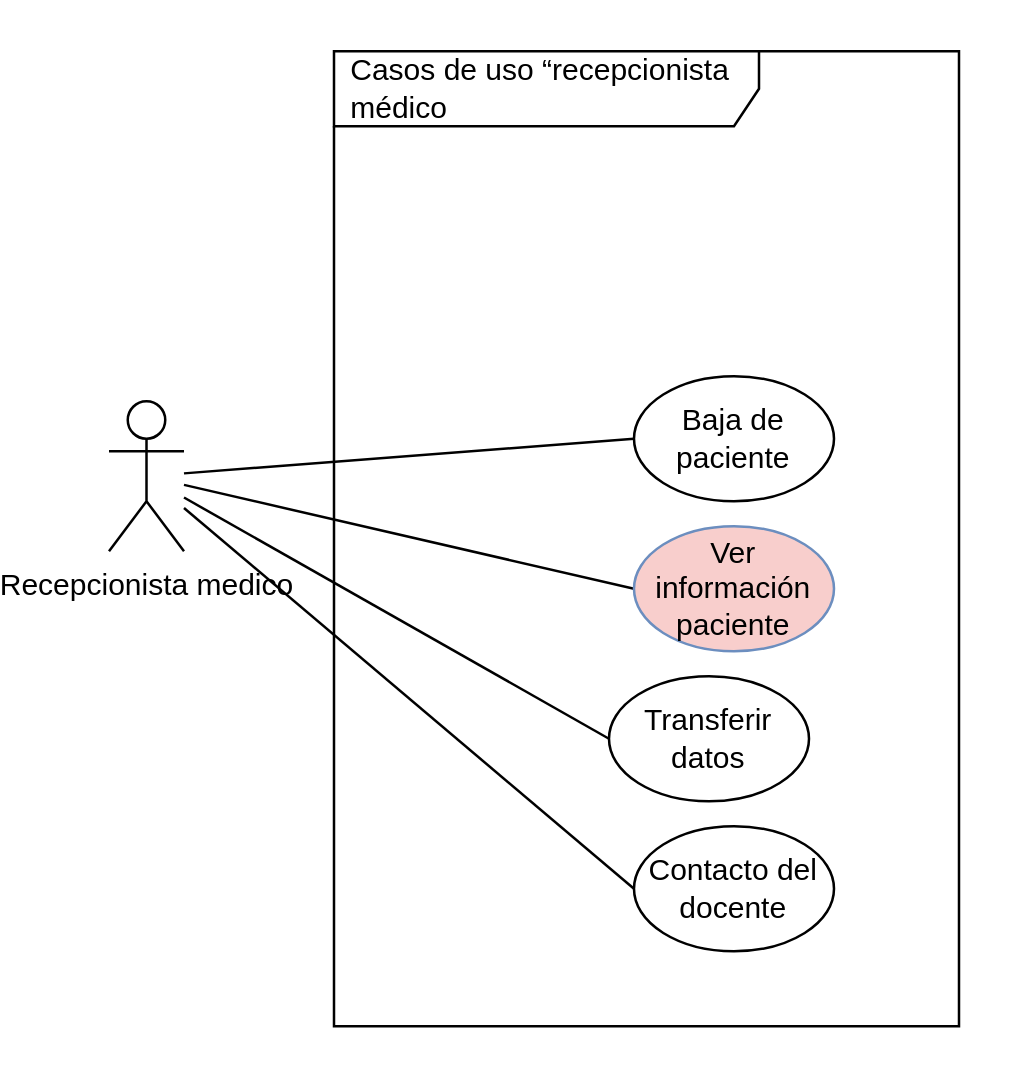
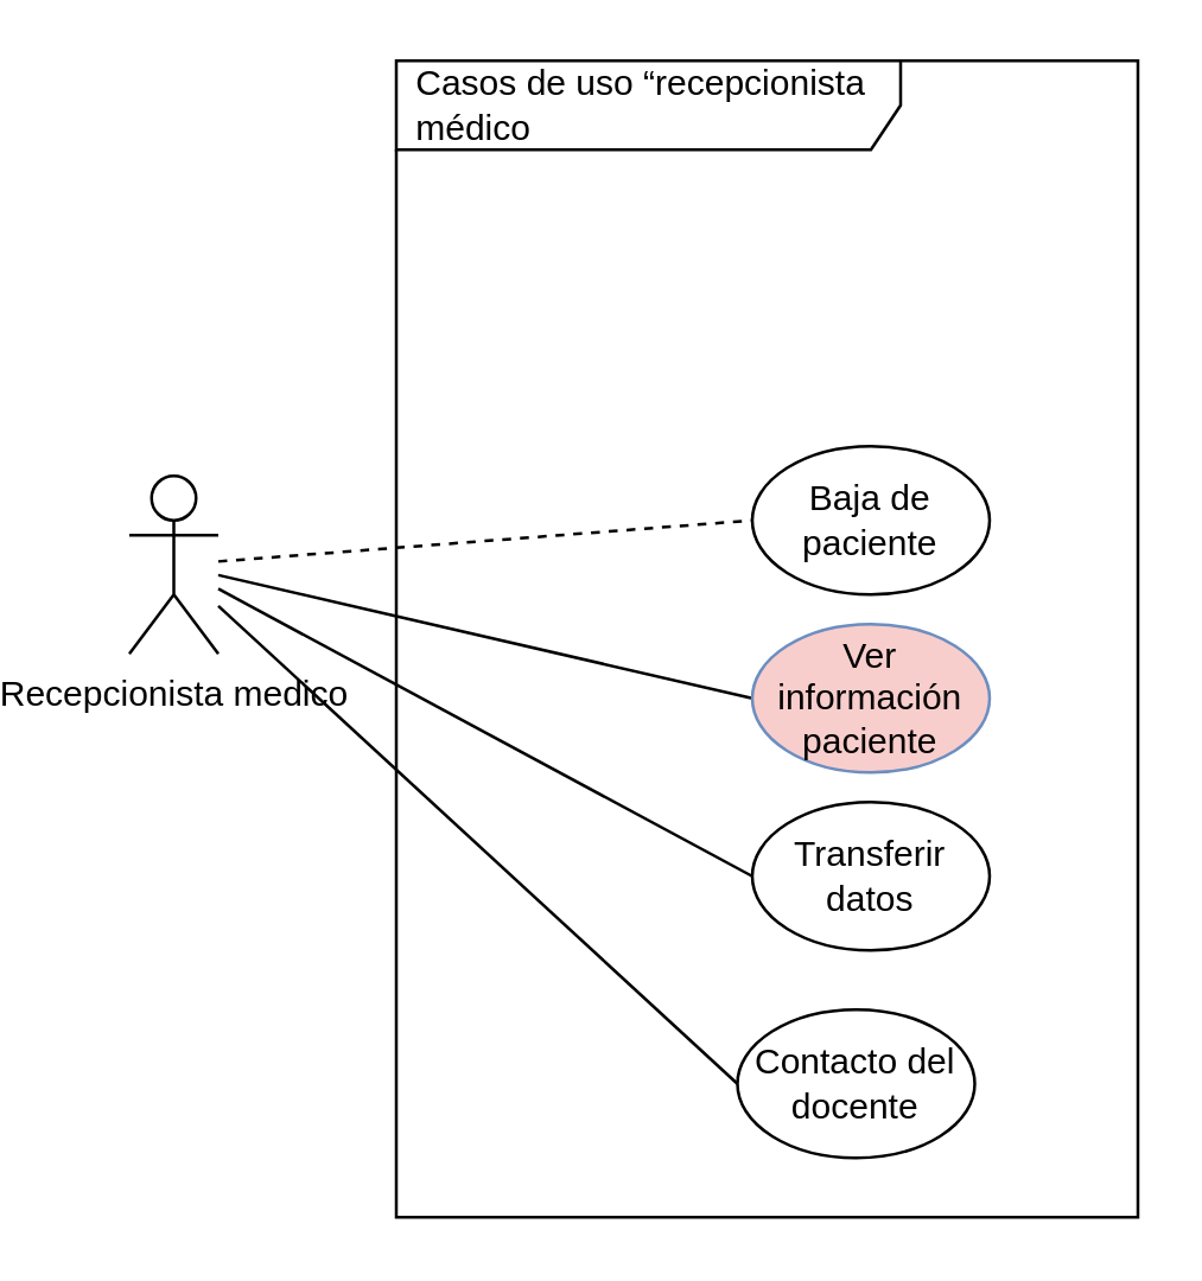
- <mxCell id="3" style="edgeStyle=none;rounded=0;orthogonalLoop=1;jettySize=auto;html=1;entryX=0;entryY=0.5;entryDx=0;entryDy=0;endArrow=none;endFill=0;" edge="1" parent="1" source="7" target="8"><mxGeometry relative="1" as="geometry" /></mxCell>
+ <mxCell id="3" style="edgeStyle=none;rounded=0;orthogonalLoop=1;jettySize=auto;html=1;entryX=0;entryY=0.5;entryDx=0;entryDy=0;endArrow=none;endFill=0;dashed=1;" edge="1" parent="1" source="7" target="8"><mxGeometry relative="1" as="geometry" /></mxCell>
- <mxCell id="10" value="Transferir datos" style="ellipse;whiteSpace=wrap;html=1;" vertex="1" parent="1"><mxGeometry x="220" y="270" width="80" height="50" as="geometry" /></mxCell>
+ <mxCell id="10" value="Transferir datos" style="ellipse;whiteSpace=wrap;html=1;" vertex="1" parent="1"><mxGeometry x="230" y="270" width="80" height="50" as="geometry" /></mxCell>
- <mxCell id="11" value="Contacto del docente" style="ellipse;whiteSpace=wrap;html=1;" vertex="1" parent="1"><mxGeometry x="230" y="330" width="80" height="50" as="geometry" /></mxCell>
+ <mxCell id="11" value="Contacto del docente" style="ellipse;whiteSpace=wrap;html=1;" vertex="1" parent="1"><mxGeometry x="225" y="340" width="80" height="50" as="geometry" /></mxCell>
